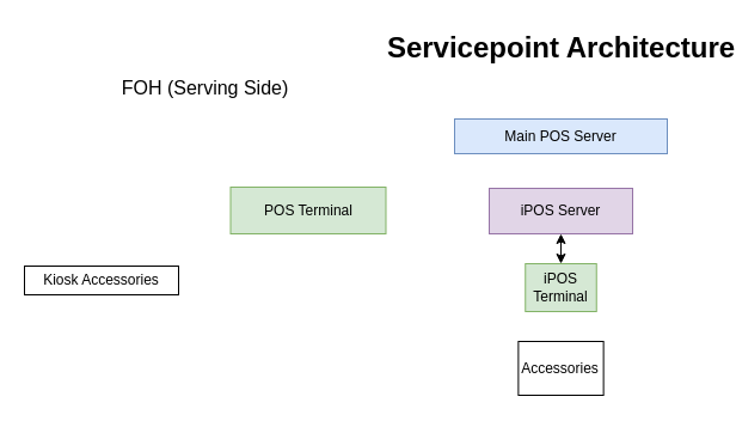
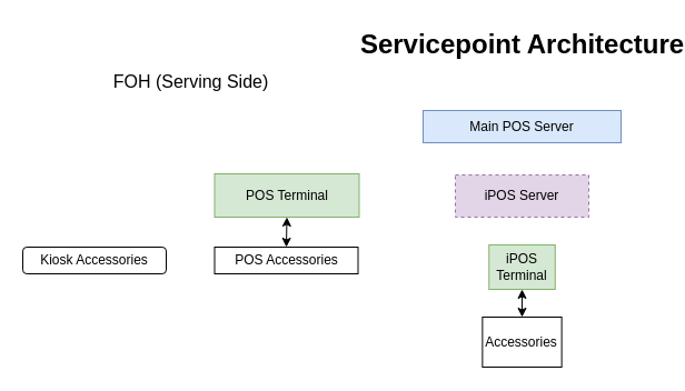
- <mxCell id="9" value="iPOS Server" style="rounded=0;whiteSpace=wrap;html=1;fillColor=#e1d5e7;strokeColor=#9673a6;" vertex="1" parent="1"><mxGeometry x="409" y="157" width="120" height="38" as="geometry" /></mxCell>
+ <mxCell id="9" value="iPOS Server" style="rounded=0;whiteSpace=wrap;html=1;fillColor=#e1d5e7;strokeColor=#9673a6;dashed=1;" vertex="1" parent="1"><mxGeometry x="409" y="157" width="120" height="38" as="geometry" /></mxCell>
- <mxCell id="13" value="" style="endArrow=classic;startArrow=classic;html=1;rounded=0;exitX=0.5;exitY=0;exitDx=0;exitDy=0;entryX=0.5;entryY=1;entryDx=0;entryDy=0;" edge="1" parent="1" source="10" target="9"><mxGeometry width="50" height="50" relative="1" as="geometry"><mxPoint x="267" y="232" as="sourcePoint" /><mxPoint x="268" y="205" as="targetPoint" /></mxGeometry></mxCell>
+ <mxCell id="7" value="" style="endArrow=classic;startArrow=classic;html=1;rounded=0;exitX=0.5;exitY=0;exitDx=0;exitDy=0;entryX=0.5;entryY=1;entryDx=0;entryDy=0;" edge="1" parent="1" source="6" target="4"><mxGeometry width="50" height="50" relative="1" as="geometry"><mxPoint x="261.5" y="233" as="sourcePoint" /><mxPoint x="253.5" y="205" as="targetPoint" /></mxGeometry></mxCell>
- <mxCell id="8" value="Kiosk Accessories" style="rounded=0;whiteSpace=wrap;html=1;" vertex="1" parent="1"><mxGeometry x="20" y="222" width="129" height="24" as="geometry" /></mxCell>
+ <mxCell id="8" value="Kiosk Accessories" style="whiteSpace=wrap;html=1;rounded=1;" vertex="1" parent="1"><mxGeometry x="20" y="222" width="129" height="24" as="geometry" /></mxCell>
+ <mxCell id="6" value="POS Accessories" style="rounded=0;whiteSpace=wrap;html=1;" vertex="1" parent="1"><mxGeometry x="192.5" y="222" width="129" height="24" as="geometry" /></mxCell>
+ <mxCell id="12" value="" style="endArrow=classic;startArrow=classic;html=1;rounded=0;exitX=0.5;exitY=0;exitDx=0;exitDy=0;entryX=0.5;entryY=1;entryDx=0;entryDy=0;" edge="1" parent="1" source="11" target="10"><mxGeometry width="50" height="50" relative="1" as="geometry"><mxPoint x="267" y="232" as="sourcePoint" /><mxPoint x="268" y="205" as="targetPoint" /></mxGeometry></mxCell>
